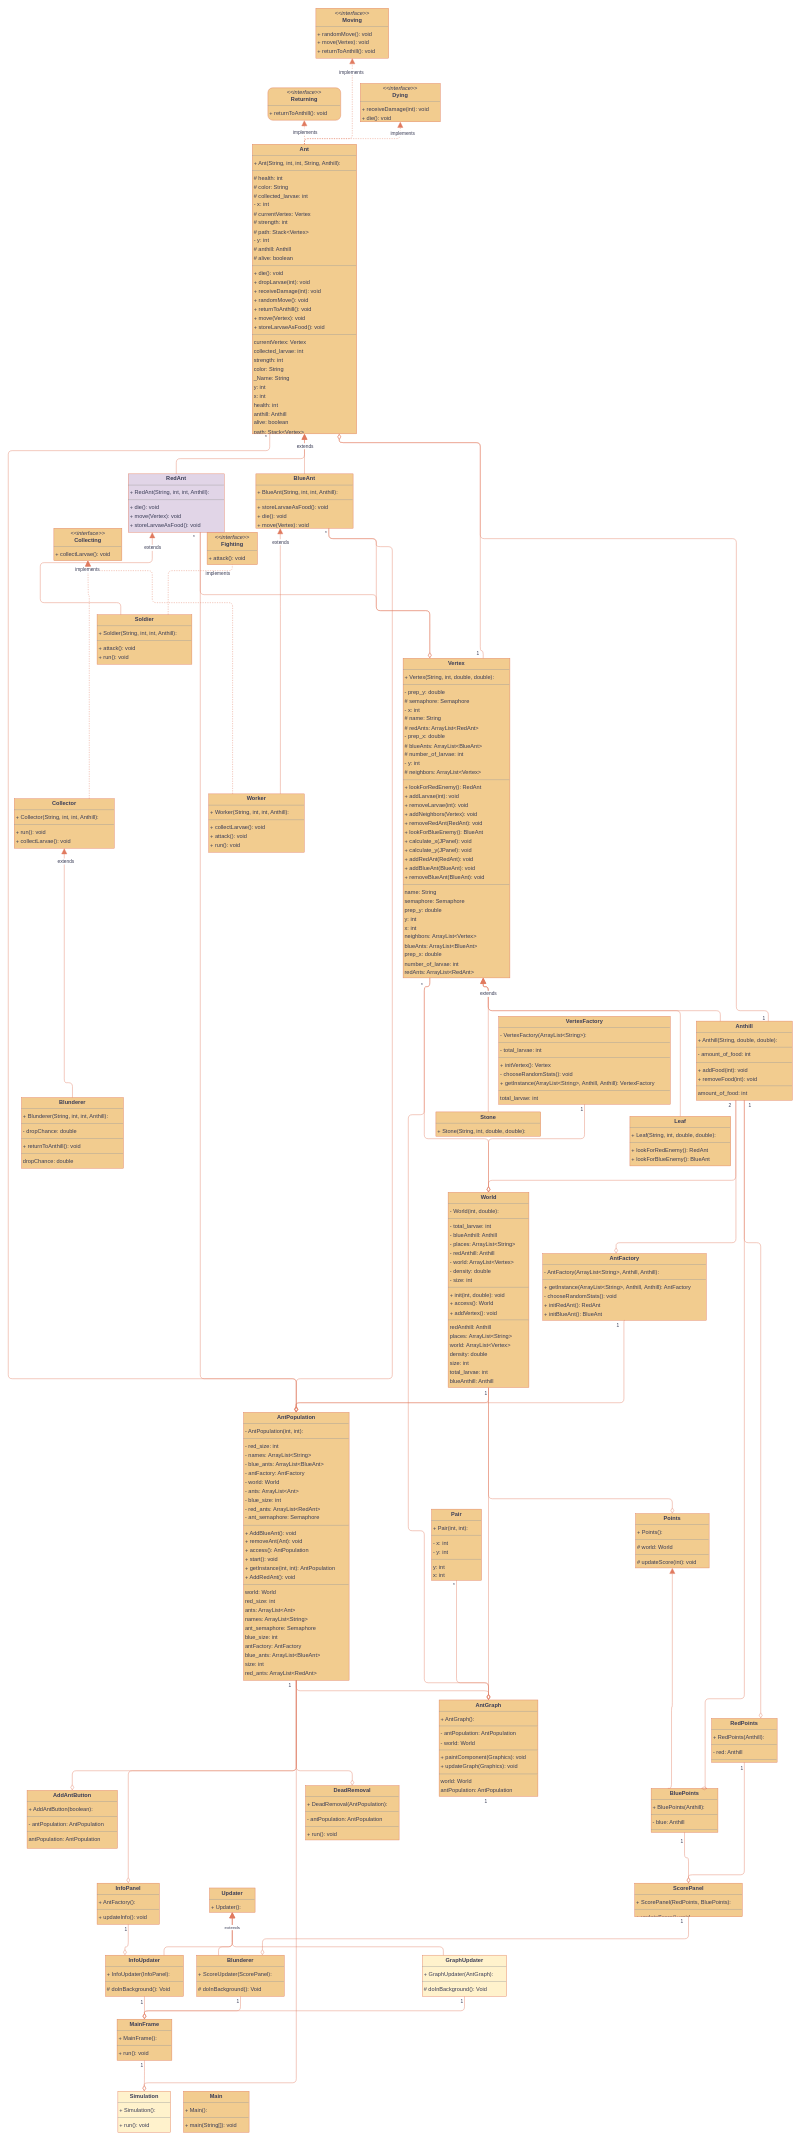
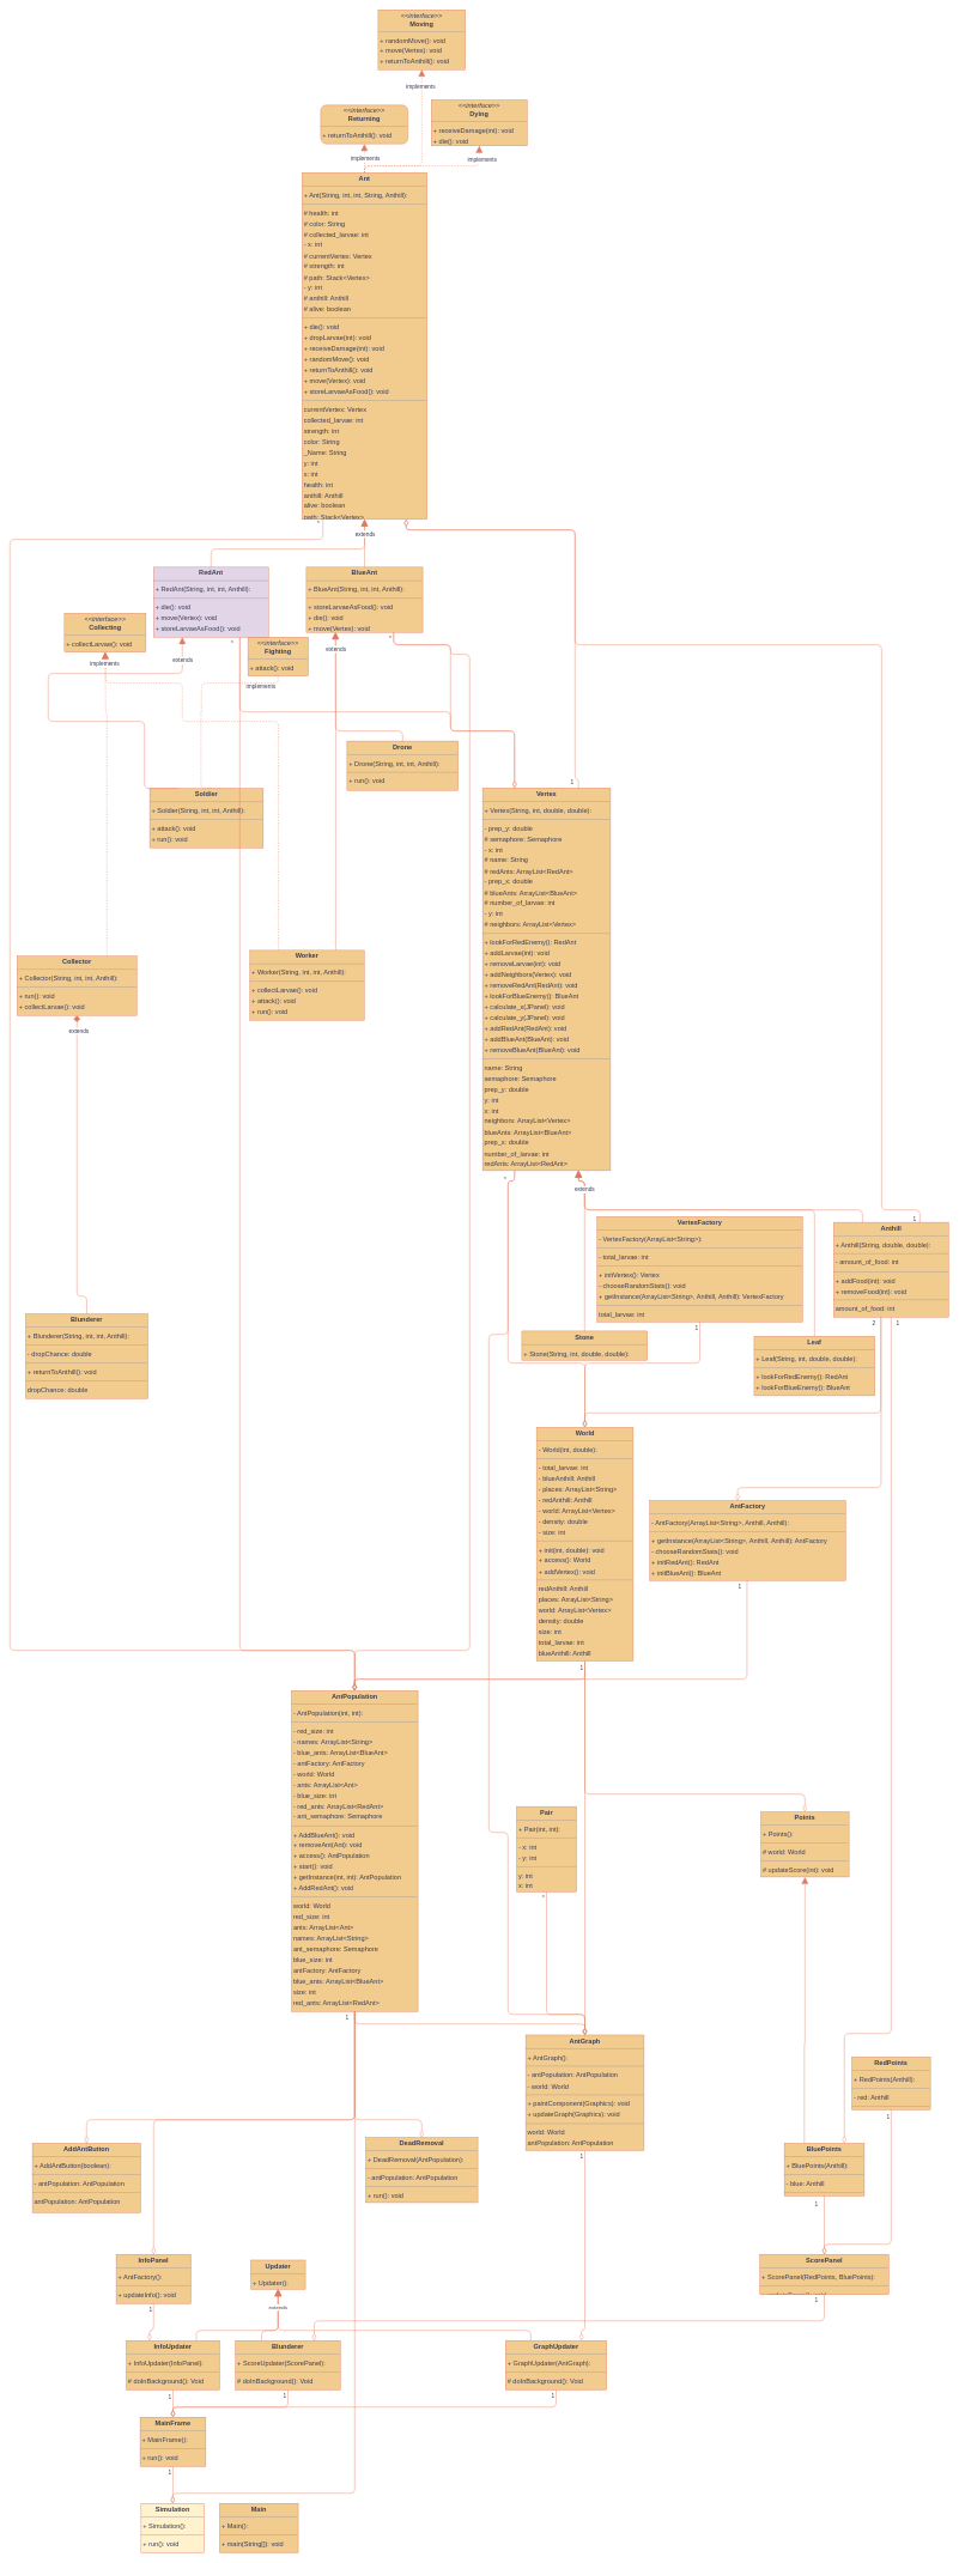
- <mxCell id="101" value="&lt;p style=&quot;margin:0px;margin-top:4px;text-align:center;&quot;&gt;&lt;i&gt;&amp;lt;&amp;lt;interface&amp;gt;&amp;gt;&lt;/i&gt;&lt;br/&gt;&lt;b&gt;Collecting&lt;/b&gt;&lt;/p&gt;&lt;hr size=&quot;1&quot;/&gt;&lt;p style=&quot;margin:0 0 0 4px;line-height:1.6;&quot;&gt;+ collectLarvae(): void&lt;/p&gt;" style="verticalAlign=top;align=left;overflow=fill;fontSize=14;fontFamily=Helvetica;html=1;rounded=0;shadow=0;comic=0;labelBackgroundColor=none;strokeWidth=1;fillColor=#F2CC8F;strokeColor=#E07A5F;fontColor=#393C56;" parent="1" vertex="1"><mxGeometry x="134" y="1320" width="170" height="81" as="geometry" /></mxCell>
+ <mxCell id="101" value="&lt;p style=&quot;margin:0px;margin-top:4px;text-align:center;&quot;&gt;&lt;i&gt;&amp;lt;&amp;lt;interface&amp;gt;&amp;gt;&lt;/i&gt;&lt;br/&gt;&lt;b&gt;Collecting&lt;/b&gt;&lt;/p&gt;&lt;hr size=&quot;1&quot;/&gt;&lt;p style=&quot;margin:0 0 0 4px;line-height:1.6;&quot;&gt;+ collectLarvae(): void&lt;/p&gt;" style="verticalAlign=top;align=left;overflow=fill;fontSize=14;fontFamily=Helvetica;html=1;rounded=0;shadow=0;comic=0;labelBackgroundColor=none;strokeWidth=1;fillColor=#F2CC8F;strokeColor=#E07A5F;fontColor=#393C56;" parent="1" vertex="1"><mxGeometry x="134" y="1280" width="170" height="81" as="geometry" /></mxCell>
+ <mxCell id="64" value="" style="html=1;rounded=1;edgeStyle=orthogonalEdgeStyle;dashed=0;startArrow=none;endArrow=block;endSize=12;strokeColor=#E07A5F;exitX=0.500;exitY=0.001;exitDx=0;exitDy=0;entryX=0.250;entryY=1.000;entryDx=0;entryDy=0;labelBackgroundColor=none;fontColor=default;" parent="1" source="13" target="8" edge="1"><mxGeometry width="50" height="50" relative="1" as="geometry"><Array as="points"><mxPoint x="840" y="1526" /><mxPoint x="700" y="1526" /><mxPoint x="700" y="1346" /><mxPoint x="699" y="1346" /></Array></mxGeometry></mxCell>
- <mxCell id="31" value="&lt;p style=&quot;margin:0px;margin-top:4px;text-align:center;&quot;&gt;&lt;b&gt;Soldier&lt;/b&gt;&lt;/p&gt;&lt;hr size=&quot;1&quot;/&gt;&lt;p style=&quot;margin:0 0 0 4px;line-height:1.6;&quot;&gt;+ Soldier(String, int, int, Anthill): &lt;/p&gt;&lt;hr size=&quot;1&quot;/&gt;&lt;p style=&quot;margin:0 0 0 4px;line-height:1.6;&quot;&gt;+ attack(): void&lt;br/&gt;+ run(): void&lt;/p&gt;" style="verticalAlign=top;align=left;overflow=fill;fontSize=14;fontFamily=Helvetica;html=1;rounded=0;shadow=0;comic=0;labelBackgroundColor=none;strokeWidth=1;fillColor=#F2CC8F;strokeColor=#E07A5F;fontColor=#393C56;" parent="1" vertex="1"><mxGeometry x="242" y="1536" width="237" height="124" as="geometry" /></mxCell>
+ <mxCell id="31" value="&lt;p style=&quot;margin:0px;margin-top:4px;text-align:center;&quot;&gt;&lt;b&gt;Soldier&lt;/b&gt;&lt;/p&gt;&lt;hr size=&quot;1&quot;/&gt;&lt;p style=&quot;margin:0 0 0 4px;line-height:1.6;&quot;&gt;+ Soldier(String, int, int, Anthill): &lt;/p&gt;&lt;hr size=&quot;1&quot;/&gt;&lt;p style=&quot;margin:0 0 0 4px;line-height:1.6;&quot;&gt;+ attack(): void&lt;br/&gt;+ run(): void&lt;/p&gt;" style="verticalAlign=top;align=left;overflow=fill;fontSize=14;fontFamily=Helvetica;html=1;rounded=0;shadow=0;comic=0;labelBackgroundColor=none;strokeWidth=1;fillColor=#F2CC8F;strokeColor=#E07A5F;fontColor=#393C56;" parent="1" vertex="1"><mxGeometry x="312" y="1646" width="237" height="124" as="geometry" /></mxCell>
+ <mxCell id="13" value="&lt;p style=&quot;margin:0px;margin-top:4px;text-align:center;&quot;&gt;&lt;b&gt;Drone&lt;/b&gt;&lt;/p&gt;&lt;hr size=&quot;1&quot;/&gt;&lt;p style=&quot;margin:0 0 0 4px;line-height:1.6;&quot;&gt;+ Drone(String, int, int, Anthill): &lt;/p&gt;&lt;hr size=&quot;1&quot;/&gt;&lt;p style=&quot;margin:0 0 0 4px;line-height:1.6;&quot;&gt;+ run(): void&lt;/p&gt;" style="verticalAlign=top;align=left;overflow=fill;fontSize=14;fontFamily=Helvetica;html=1;rounded=0;shadow=0;comic=0;labelBackgroundColor=none;strokeWidth=1;fillColor=#F2CC8F;strokeColor=#E07A5F;fontColor=#393C56;" parent="1" vertex="1"><mxGeometry x="724" y="1547" width="232" height="103" as="geometry" /></mxCell>
- <mxCell id="60" value="" style="html=1;rounded=1;edgeStyle=orthogonalEdgeStyle;dashed=0;startArrow=none;endArrow=block;endSize=12;strokeColor=#E07A5F;exitX=0.500;exitY=0.000;exitDx=0;exitDy=0;entryX=0.500;entryY=1.000;entryDx=0;entryDy=0;labelBackgroundColor=none;fontColor=default;" parent="1" source="10" target="11" edge="1"><mxGeometry width="50" height="50" relative="1" as="geometry"><Array as="points"><mxPoint x="180" y="2706" /><mxPoint x="160" y="2706" /></Array></mxGeometry></mxCell>
+ <mxCell id="60" value="" style="html=1;rounded=1;edgeStyle=orthogonalEdgeStyle;dashed=0;startArrow=none;endArrow=diamond;endSize=12;strokeColor=#E07A5F;exitX=0.500;exitY=0.000;exitDx=0;exitDy=0;entryX=0.500;entryY=1.000;entryDx=0;entryDy=0;labelBackgroundColor=none;fontColor=default;" parent="1" source="10" target="11" edge="1"><mxGeometry width="50" height="50" relative="1" as="geometry"><Array as="points"><mxPoint x="180" y="2706" /><mxPoint x="160" y="2706" /></Array></mxGeometry></mxCell>
- <mxCell id="77" value="" style="html=1;rounded=1;edgeStyle=orthogonalEdgeStyle;dashed=0;startArrow=diamondThinstartSize=12;endArrow=diamondThin;endSize=12;strokeColor=#E07A5F;exitX=0.5;exitY=1;exitDx=0;exitDy=0;entryX=0.75;entryY=0;entryDx=0;entryDy=0;labelBackgroundColor=none;fontColor=default;endFill=0;" parent="1" source="7" target="26" edge="1"><mxGeometry width="50" height="50" relative="1" as="geometry"><Array as="points"><mxPoint x="1860" y="3106" /><mxPoint x="1901" y="3106" /></Array></mxGeometry></mxCell>
- <mxCell id="9" value="&lt;p style=&quot;margin:0px;margin-top:4px;text-align:center;&quot;&gt;&lt;b&gt;BluePoints&lt;/b&gt;&lt;/p&gt;&lt;hr size=&quot;1&quot;/&gt;&lt;p style=&quot;margin:0 0 0 4px;line-height:1.6;&quot;&gt;+ BluePoints(Anthill): &lt;/p&gt;&lt;hr size=&quot;1&quot;/&gt;&lt;p style=&quot;margin:0 0 0 4px;line-height:1.6;&quot;&gt;- blue: Anthill&lt;/p&gt;&lt;hr size=&quot;1&quot;/&gt;&lt;p style=&quot;margin:0 0 0 4px;line-height:1.6;&quot;&gt; blue: Anthill&lt;/p&gt;" style="verticalAlign=top;align=left;overflow=fill;fontSize=14;fontFamily=Helvetica;html=1;rounded=0;shadow=0;comic=0;labelBackgroundColor=none;strokeWidth=1;fillColor=#F2CC8F;strokeColor=#E07A5F;fontColor=#393C56;" parent="1" vertex="1"><mxGeometry x="1627" y="4470" width="167" height="110" as="geometry" /></mxCell>
+ <mxCell id="9" value="&lt;p style=&quot;margin:0px;margin-top:4px;text-align:center;&quot;&gt;&lt;b&gt;BluePoints&lt;/b&gt;&lt;/p&gt;&lt;hr size=&quot;1&quot;/&gt;&lt;p style=&quot;margin:0 0 0 4px;line-height:1.6;&quot;&gt;+ BluePoints(Anthill): &lt;/p&gt;&lt;hr size=&quot;1&quot;/&gt;&lt;p style=&quot;margin:0 0 0 4px;line-height:1.6;&quot;&gt;- blue: Anthill&lt;/p&gt;&lt;hr size=&quot;1&quot;/&gt;&lt;p style=&quot;margin:0 0 0 4px;line-height:1.6;&quot;&gt; blue: Anthill&lt;/p&gt;" style="verticalAlign=top;align=left;overflow=fill;fontSize=14;fontFamily=Helvetica;html=1;rounded=0;shadow=0;comic=0;labelBackgroundColor=none;strokeWidth=1;fillColor=#F2CC8F;strokeColor=#E07A5F;fontColor=#393C56;" parent="1" vertex="1"><mxGeometry x="1637" y="4475" width="167" height="110" as="geometry" /></mxCell>
+ <mxCell id="65" value="" style="html=1;rounded=1;edgeStyle=orthogonalEdgeStyle;dashed=0;startArrow=diamondThinstartSize=12;endArrow=diamondThin;endSize=12;strokeColor=#E07A5F;exitX=0.5;exitY=1;exitDx=0;exitDy=0;entryX=0.75;entryY=0.001;entryDx=0;entryDy=0;labelBackgroundColor=none;fontColor=default;endFill=0;" parent="1" source="5" target="16" edge="1"><mxGeometry width="50" height="50" relative="1" as="geometry"><Array as="points"><mxPoint x="1220" y="4866" /><mxPoint x="1213" y="4866" /></Array></mxGeometry></mxCell>
- <mxCell id="16" value="&lt;p style=&quot;margin:0px;margin-top:4px;text-align:center;&quot;&gt;&lt;b&gt;GraphUpdater&lt;/b&gt;&lt;/p&gt;&lt;hr size=&quot;1&quot;/&gt;&lt;p style=&quot;margin:0 0 0 4px;line-height:1.6;&quot;&gt;+ GraphUpdater(AntGraph): &lt;/p&gt;&lt;hr size=&quot;1&quot;/&gt;&lt;p style=&quot;margin:0 0 0 4px;line-height:1.6;&quot;&gt;# doInBackground(): Void&lt;/p&gt;" style="verticalAlign=top;align=left;overflow=fill;fontSize=14;fontFamily=Helvetica;html=1;rounded=0;shadow=0;comic=0;labelBackgroundColor=none;strokeWidth=1;fillColor=#fff2cc;strokeColor=#E07A5F;fontColor=#393C56;" parent="1" vertex="1"><mxGeometry x="1055" y="4887" width="211" height="103" as="geometry" /></mxCell>
+ <mxCell id="16" value="&lt;p style=&quot;margin:0px;margin-top:4px;text-align:center;&quot;&gt;&lt;b&gt;GraphUpdater&lt;/b&gt;&lt;/p&gt;&lt;hr size=&quot;1&quot;/&gt;&lt;p style=&quot;margin:0 0 0 4px;line-height:1.6;&quot;&gt;+ GraphUpdater(AntGraph): &lt;/p&gt;&lt;hr size=&quot;1&quot;/&gt;&lt;p style=&quot;margin:0 0 0 4px;line-height:1.6;&quot;&gt;# doInBackground(): Void&lt;/p&gt;" style="verticalAlign=top;align=left;overflow=fill;fontSize=14;fontFamily=Helvetica;html=1;rounded=0;shadow=0;comic=0;labelBackgroundColor=none;strokeWidth=1;fillColor=#F2CC8F;strokeColor=#E07A5F;fontColor=#393C56;" parent="1" vertex="1"><mxGeometry x="1055" y="4887" width="211" height="103" as="geometry" /></mxCell>
